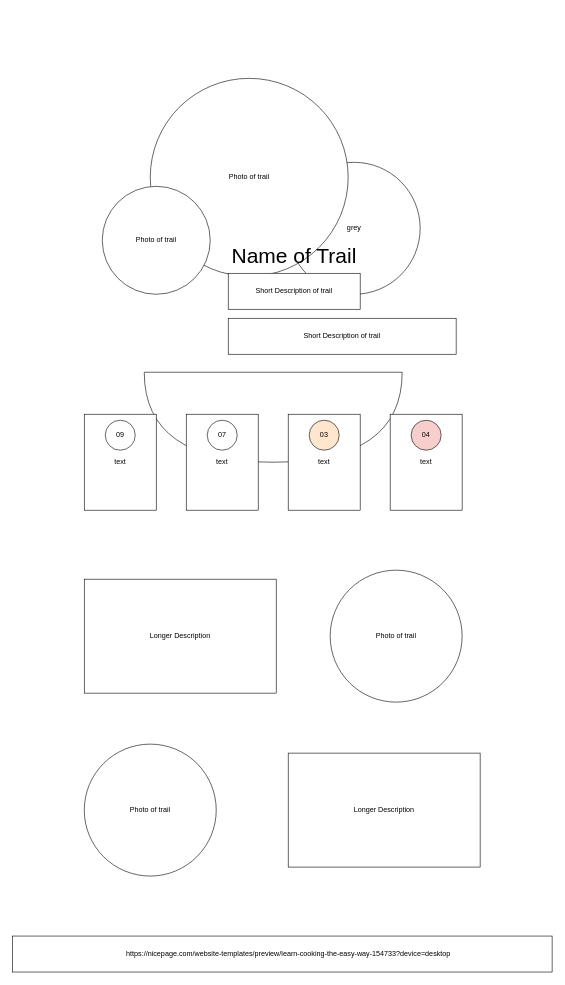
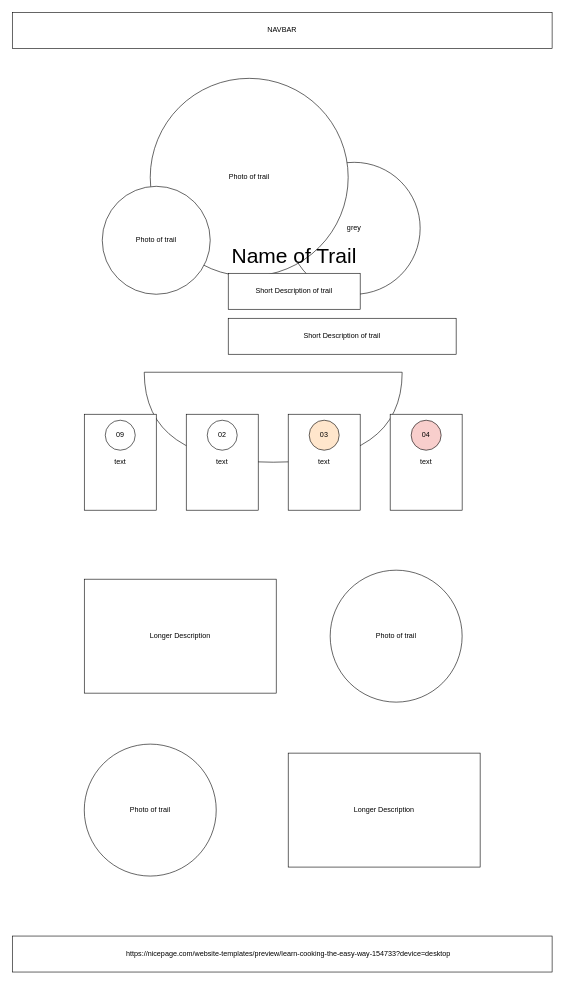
+ <mxCell id="21" value="NAVBAR" style="rounded=0;whiteSpace=wrap;html=1;" parent="1" vertex="1"><mxGeometry y="20" width="900" height="60" as="geometry" x="20" /></mxCell>
- <mxCell id="16" value="07" style="ellipse;whiteSpace=wrap;html=1;aspect=fixed;" parent="1" vertex="1"><mxGeometry x="345" y="700" width="50" height="50" as="geometry" /></mxCell>
+ <mxCell id="16" value="02" style="ellipse;whiteSpace=wrap;html=1;aspect=fixed;" parent="1" vertex="1"><mxGeometry x="345" y="700" width="50" height="50" as="geometry" /></mxCell>
